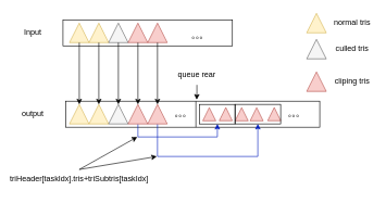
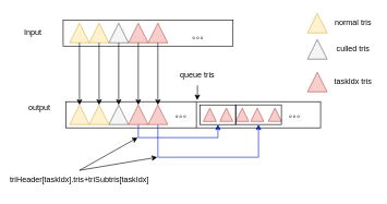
- <mxCell id="43" value="queue rear" style="text;html=1;align=center;verticalAlign=middle;whiteSpace=wrap;rounded=0;" vertex="1" parent="1"><mxGeometry x="267" y="100" width="69" height="30" as="geometry" /></mxCell>
+ <mxCell id="43" value="queue tris" style="text;html=1;align=center;verticalAlign=middle;whiteSpace=wrap;rounded=0;" vertex="1" parent="1"><mxGeometry x="267" y="100" width="69" height="30" as="geometry" /></mxCell>
- <mxCell id="16" value="cliping tris" style="text;html=1;align=center;verticalAlign=middle;whiteSpace=wrap;rounded=0;" vertex="1" parent="1"><mxGeometry x="510" y="110" width="60" height="30" as="geometry" /></mxCell>
+ <mxCell id="16" value="taskIdx tris" style="text;html=1;align=center;verticalAlign=middle;whiteSpace=wrap;rounded=0;" vertex="1" parent="1"><mxGeometry x="510" y="110" width="60" height="30" as="geometry" /></mxCell>
- <mxCell id="25" value="output" style="text;html=1;align=center;verticalAlign=middle;whiteSpace=wrap;rounded=0;" vertex="1" parent="1"><mxGeometry x="20" y="160" width="60" height="30" as="geometry" /></mxCell>
+ <mxCell id="25" value="output" style="text;html=1;align=center;verticalAlign=middle;whiteSpace=wrap;rounded=0;" vertex="1" parent="1"><mxGeometry x="30" y="150" width="60" height="30" as="geometry" /></mxCell>
